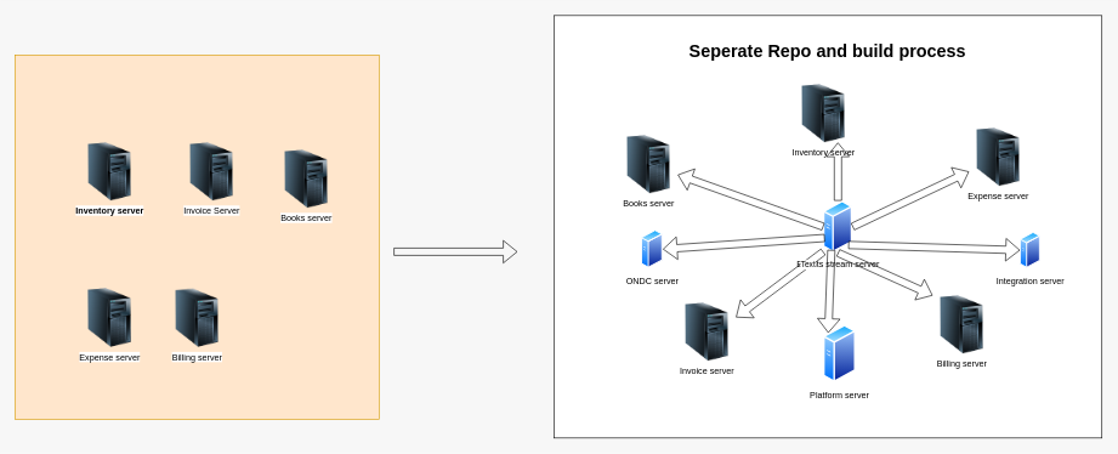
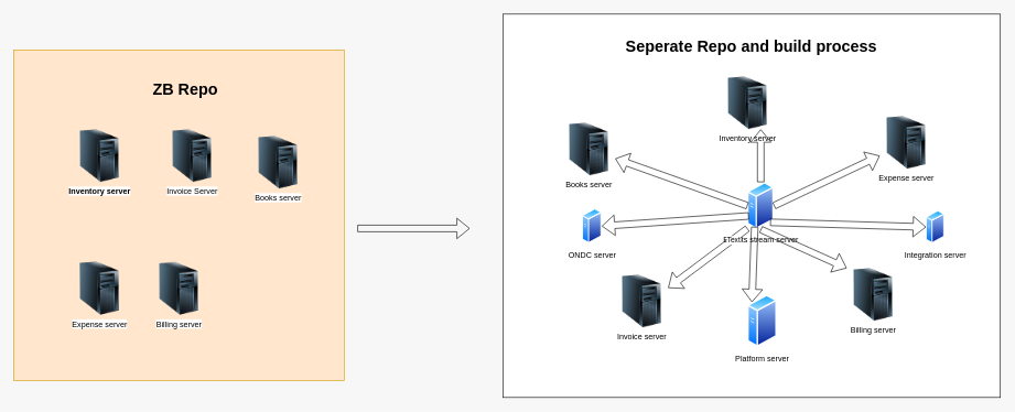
+ <mxCell id="8" value="&lt;h1&gt;&lt;b&gt;ZB Repo&lt;/b&gt;&lt;/h1&gt;" style="text;html=1;align=center;verticalAlign=middle;whiteSpace=wrap;rounded=0;movable=0;resizable=0;rotatable=0;deletable=0;editable=0;locked=1;connectable=0;" vertex="1" parent="1"><mxGeometry x="190" y="115" width="180" height="40" as="geometry" /></mxCell>
